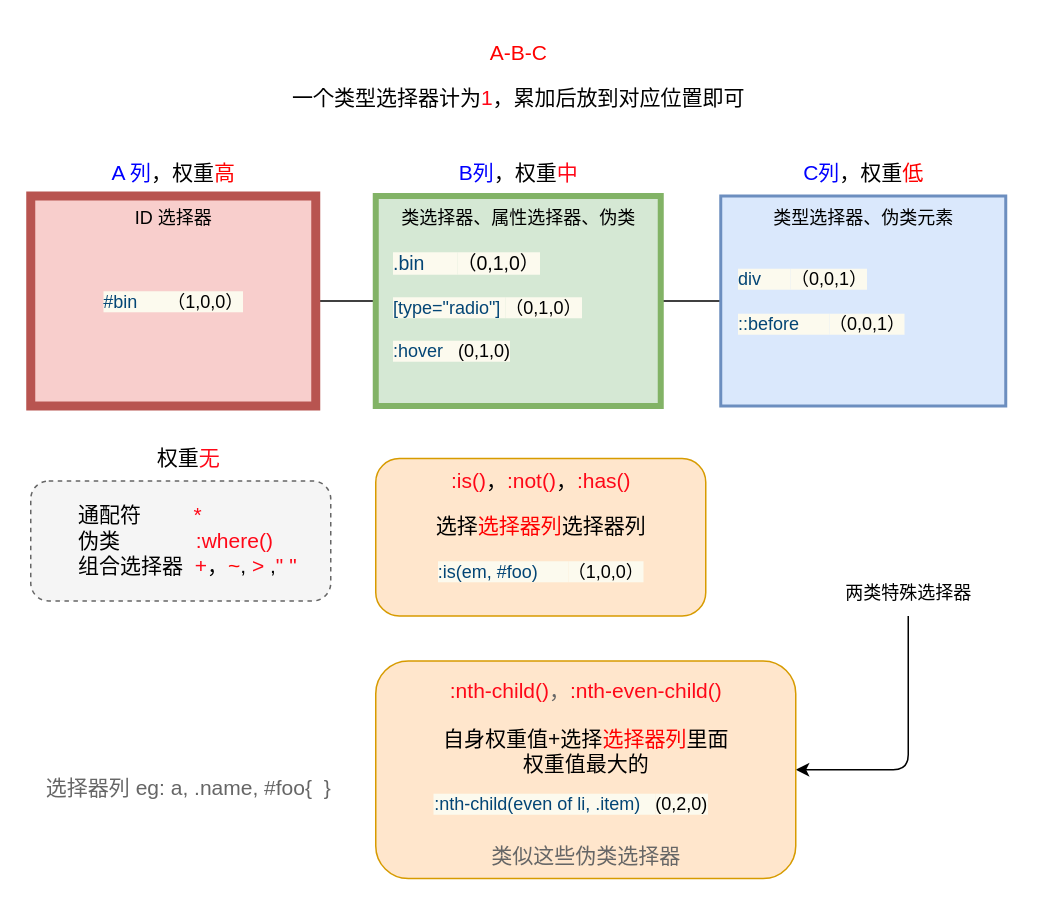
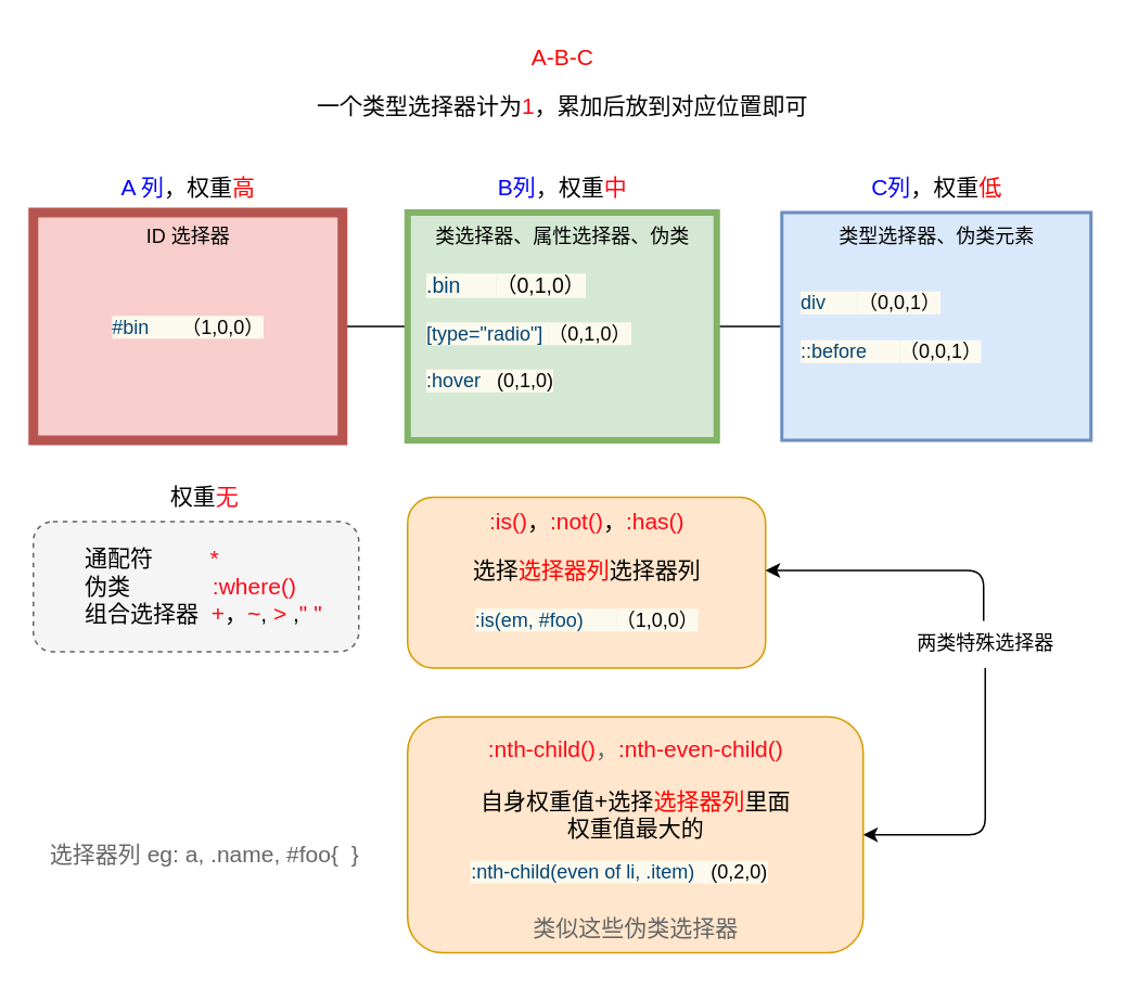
+ <mxCell id="15" style="edgeStyle=orthogonalEdgeStyle;rounded=1;orthogonalLoop=1;jettySize=auto;html=1;entryX=0.491;entryY=0.033;entryDx=0;entryDy=0;entryPerimeter=0;fontSize=12;fontColor=#000000;endArrow=none;endFill=0;startArrow=classic;startFill=1;" edge="1" parent="1" source="16" target="35"><mxGeometry relative="1" as="geometry" /></mxCell>
